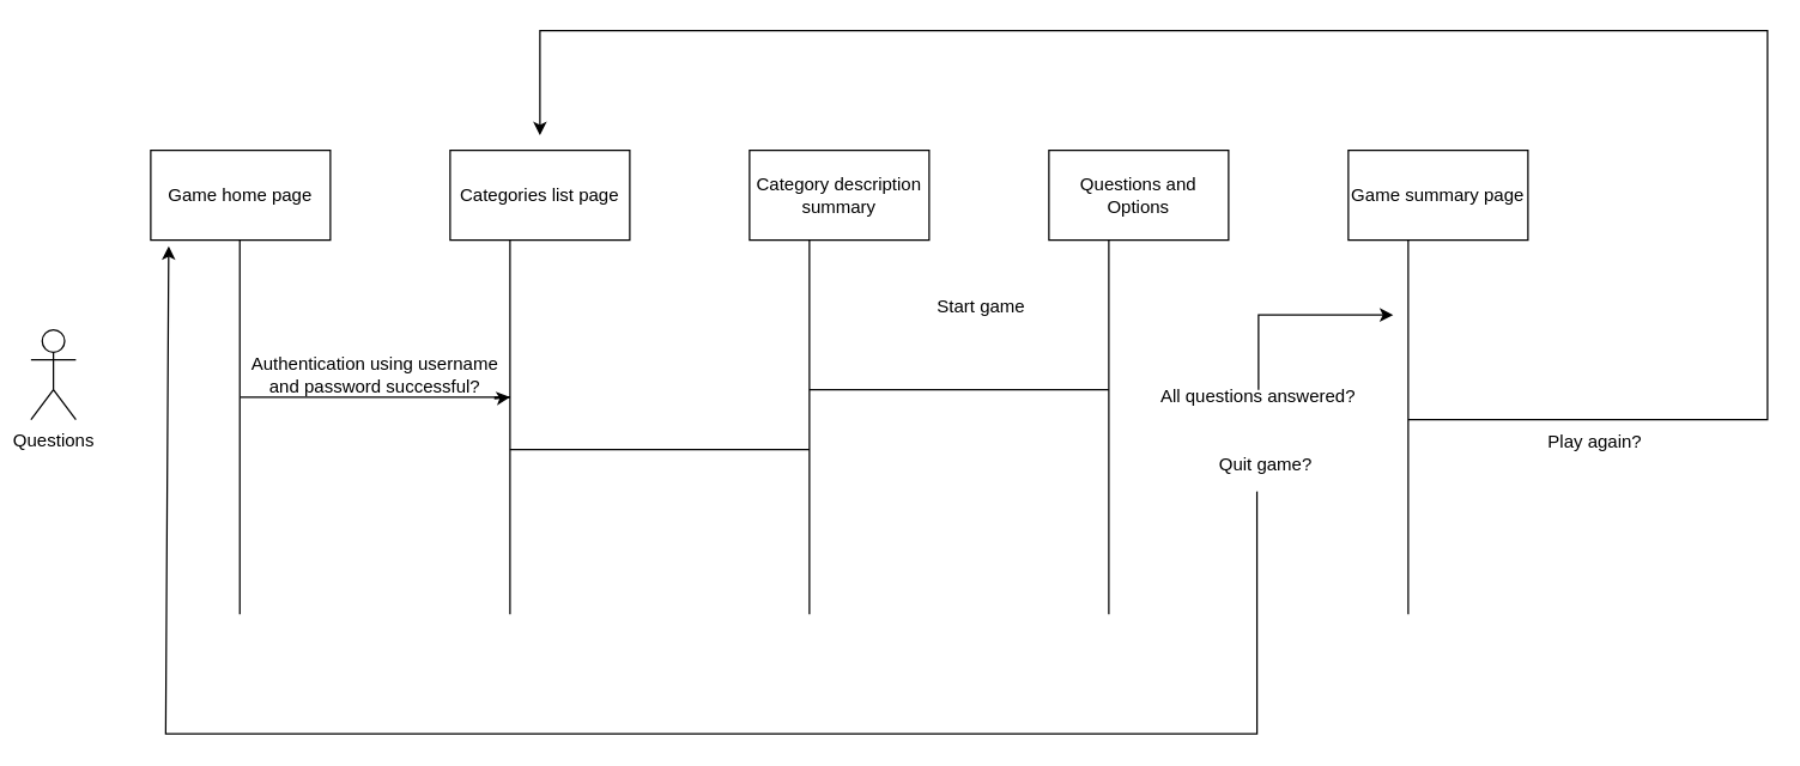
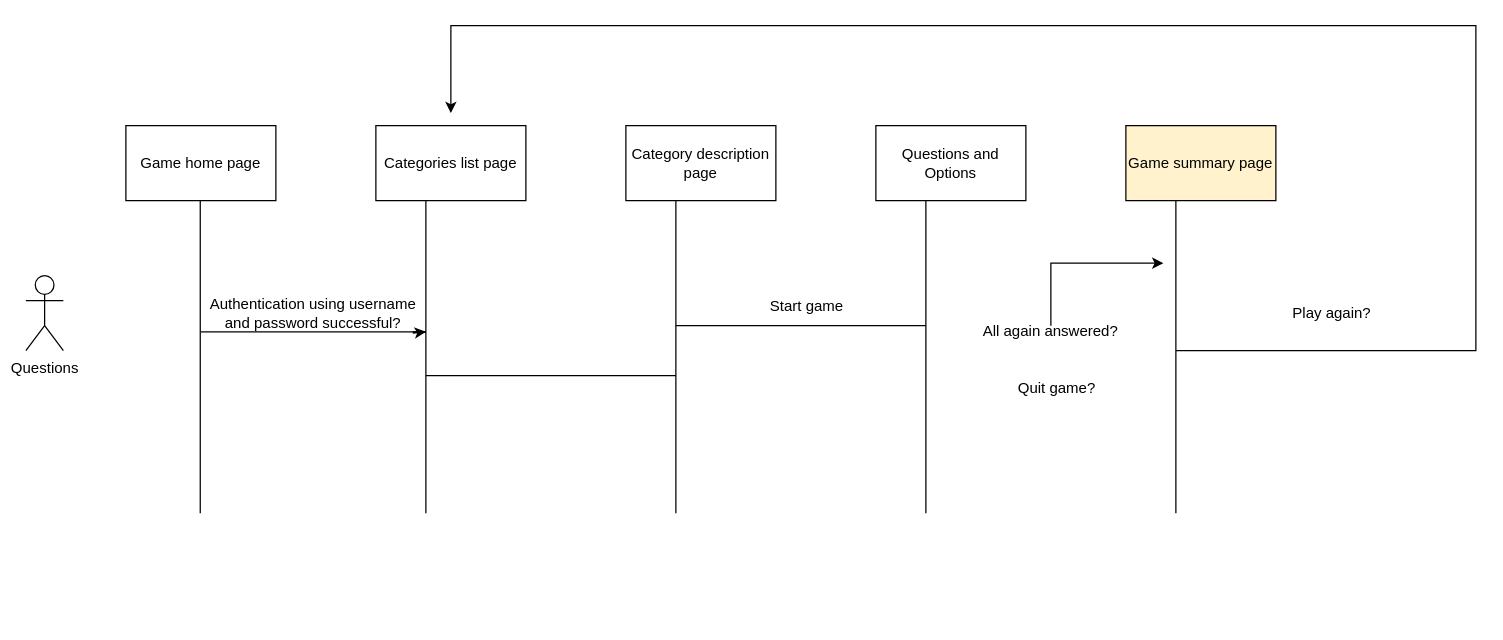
- <mxCell id="10" value="Category description summary" style="rounded=0;whiteSpace=wrap;html=1;" vertex="1" parent="1"><mxGeometry x="500" y="100" width="120" height="60" as="geometry" /></mxCell>
+ <mxCell id="10" value="Category description page" style="rounded=0;whiteSpace=wrap;html=1;" vertex="1" parent="1"><mxGeometry x="500" y="100" width="120" height="60" as="geometry" /></mxCell>
- <mxCell id="17" value="Game summary page" style="rounded=0;whiteSpace=wrap;html=1;" vertex="1" parent="1"><mxGeometry x="900" y="100" width="120" height="60" as="geometry" /></mxCell>
+ <mxCell id="17" value="Game summary page" style="rounded=0;whiteSpace=wrap;html=1;fillColor=#fff2cc;" vertex="1" parent="1"><mxGeometry x="900" y="100" width="120" height="60" as="geometry" /></mxCell>
- <mxCell id="16" value="Start game" style="text;html=1;align=center;verticalAlign=middle;whiteSpace=wrap;rounded=0;" vertex="1" parent="1"><mxGeometry x="600" y="190" width="110" height="30" as="geometry" /></mxCell>
+ <mxCell id="16" value="Start game" style="text;html=1;align=center;verticalAlign=middle;whiteSpace=wrap;rounded=0;" vertex="1" parent="1"><mxGeometry x="590" y="230" width="110" height="30" as="geometry" /></mxCell>
- <mxCell id="19" value="All questions answered?" style="text;html=1;align=center;verticalAlign=middle;whiteSpace=wrap;rounded=0;" vertex="1" parent="1"><mxGeometry x="760" y="250" width="160" height="30" as="geometry" /></mxCell>
+ <mxCell id="19" value="All again answered?" style="text;html=1;align=center;verticalAlign=middle;whiteSpace=wrap;rounded=0;" vertex="1" parent="1"><mxGeometry x="760" y="250" width="160" height="30" as="geometry" /></mxCell>
- <mxCell id="24" value="Play again?" style="text;html=1;align=center;verticalAlign=middle;whiteSpace=wrap;rounded=0;" vertex="1" parent="1"><mxGeometry x="1000" y="280" width="130" height="30" as="geometry" /></mxCell>
+ <mxCell id="24" value="Play again?" style="text;html=1;align=center;verticalAlign=middle;whiteSpace=wrap;rounded=0;" vertex="1" parent="1"><mxGeometry x="1000" y="235" width="130" height="30" as="geometry" /></mxCell>
- <mxCell id="22" value="" style="endArrow=classic;html=1;rounded=0;exitX=0.433;exitY=1.1;exitDx=0;exitDy=0;exitPerimeter=0;entryX=0.1;entryY=1.067;entryDx=0;entryDy=0;entryPerimeter=0;" edge="1" parent="1" source="21" target="3"><mxGeometry width="50" height="50" relative="1" as="geometry"><mxPoint y="370" as="sourcePoint" x="820" /><mxPoint x="110" y="340" as="targetPoint" /><Array as="points"><mxPoint x="839" y="490" /><mxPoint x="110" y="490" /></Array></mxGeometry></mxCell>
